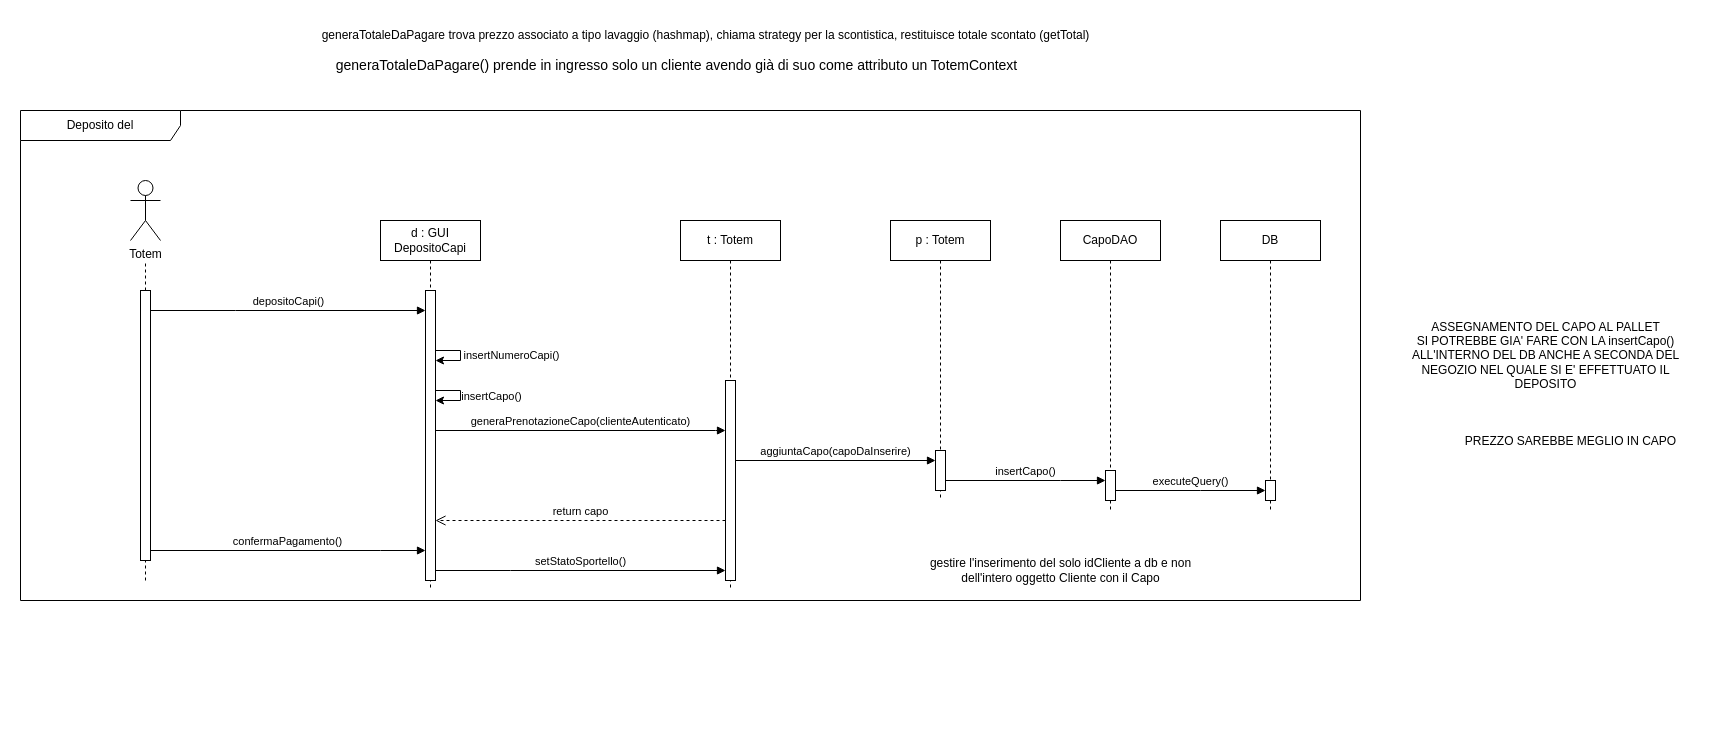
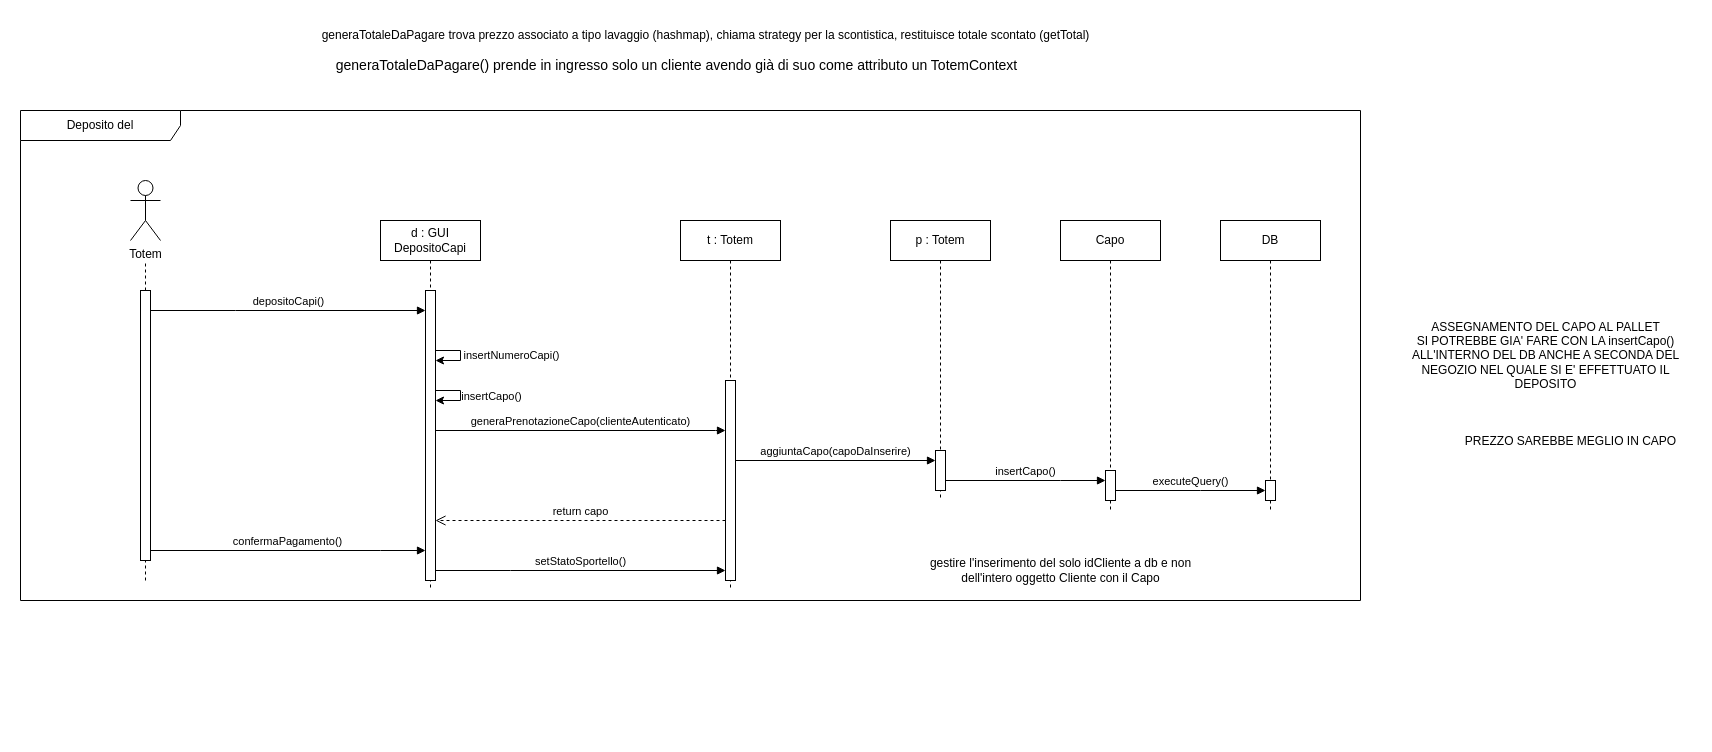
- <mxCell id="28" value="CapoDAO" style="shape=umlLifeline;perimeter=lifelinePerimeter;whiteSpace=wrap;html=1;container=0;dropTarget=0;collapsible=0;recursiveResize=0;outlineConnect=0;portConstraint=eastwest;newEdgeStyle={&quot;edgeStyle&quot;:&quot;elbowEdgeStyle&quot;,&quot;elbow&quot;:&quot;vertical&quot;,&quot;curved&quot;:0,&quot;rounded&quot;:0};fontColor=light-dark(#000000,#FFFFFF);" vertex="1" parent="1"><mxGeometry x="1060" y="220" width="100" height="290" as="geometry" /></mxCell>
+ <mxCell id="28" value="Capo" style="shape=umlLifeline;perimeter=lifelinePerimeter;whiteSpace=wrap;html=1;container=0;dropTarget=0;collapsible=0;recursiveResize=0;outlineConnect=0;portConstraint=eastwest;newEdgeStyle={&quot;edgeStyle&quot;:&quot;elbowEdgeStyle&quot;,&quot;elbow&quot;:&quot;vertical&quot;,&quot;curved&quot;:0,&quot;rounded&quot;:0};fontColor=light-dark(#000000,#FFFFFF);" vertex="1" parent="1"><mxGeometry x="1060" y="220" width="100" height="290" as="geometry" /></mxCell>
